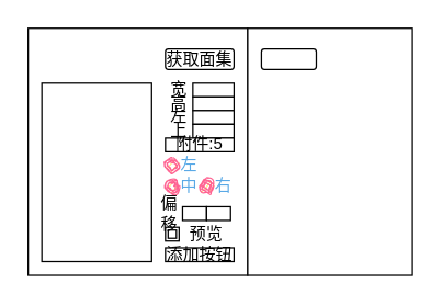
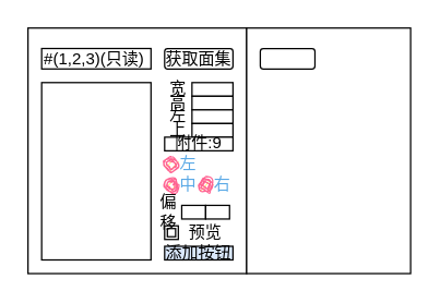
+ <mxCell id="4" value="#(1,2,3)(只读)" style="rounded=0;whiteSpace=wrap;html=1;shadow=0;glass=0;labelBackgroundColor=none;sketch=0;align=left;" vertex="1" parent="1"><mxGeometry x="30" y="35" width="80" height="15" as="geometry" /></mxCell>
- <mxCell id="28" value="附件:5" style="rounded=0;whiteSpace=wrap;html=1;sketch=0;" vertex="1" parent="1"><mxGeometry x="120" y="100" width="50" height="10" as="geometry" /></mxCell>
+ <mxCell id="28" value="附件:9" style="rounded=0;whiteSpace=wrap;html=1;sketch=0;" vertex="1" parent="1"><mxGeometry x="120" y="100" width="50" height="10" as="geometry" /></mxCell>
- <mxCell id="14" value="添加按钮" style="rounded=0;whiteSpace=wrap;html=1;sketch=0;" vertex="1" parent="1"><mxGeometry x="120" y="180" width="50" height="10" as="geometry" /></mxCell>
+ <mxCell id="14" value="添加按钮" style="rounded=0;whiteSpace=wrap;html=1;sketch=0;fillColor=#dae8fc;" vertex="1" parent="1"><mxGeometry x="120" y="180" width="50" height="10" as="geometry" /></mxCell>
